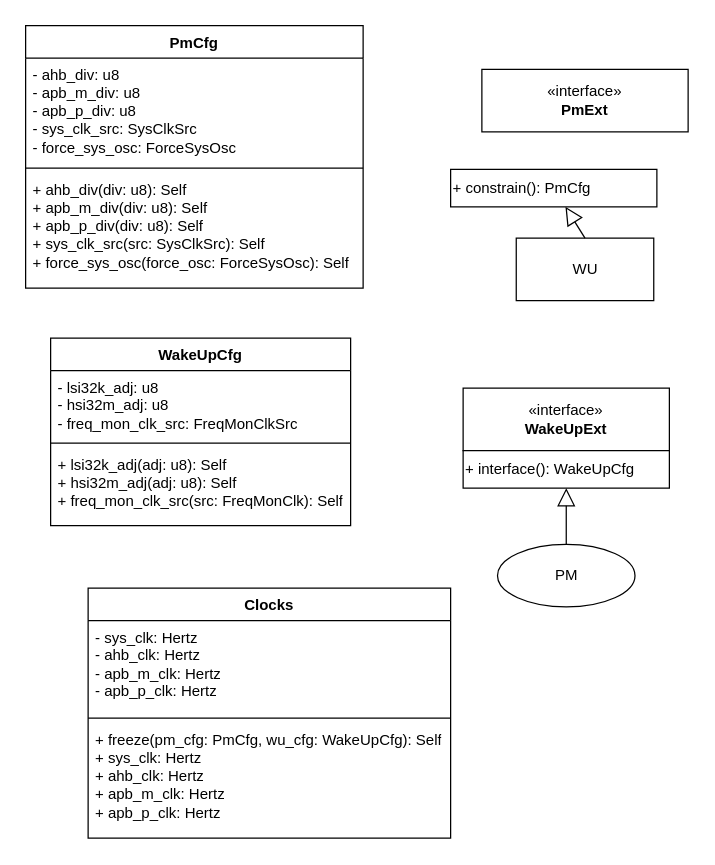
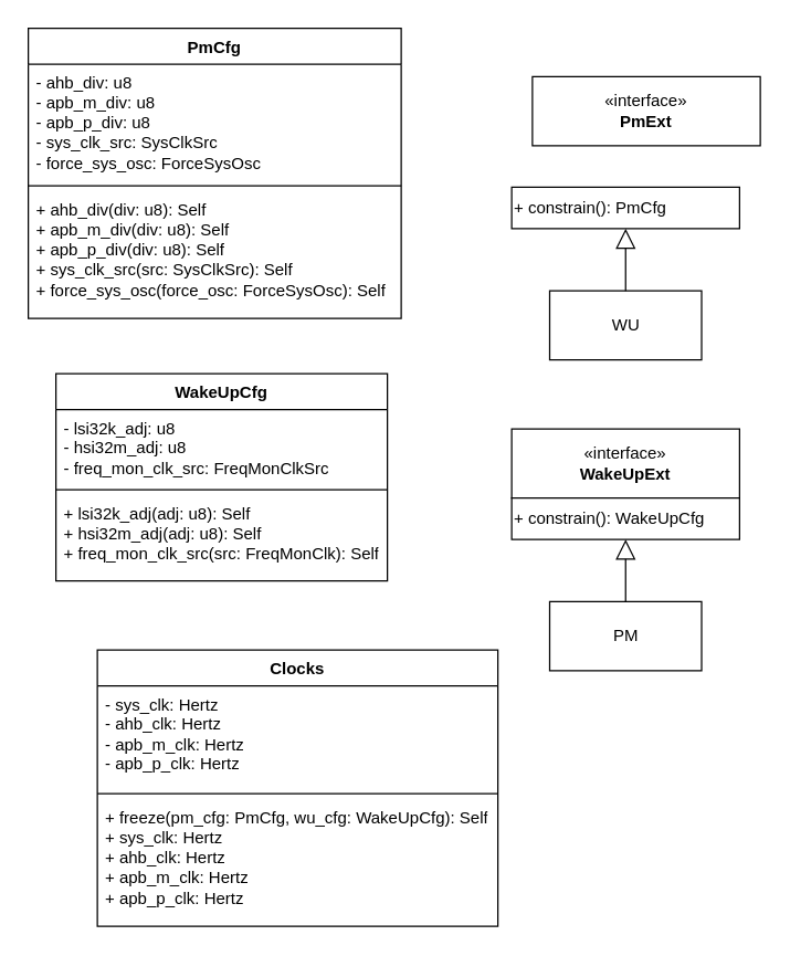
- <mxCell id="7" value="+ constrain(): PmCfg" style="html=1;whiteSpace=wrap;align=left;" parent="1" vertex="1"><mxGeometry x="360" y="135" width="165" height="30" as="geometry" /></mxCell>
+ <mxCell id="7" value="+ constrain(): PmCfg" style="html=1;whiteSpace=wrap;align=left;" parent="1" vertex="1"><mxGeometry x="370" y="135" width="165" height="30" as="geometry" /></mxCell>
- <mxCell id="19" value="WU" style="html=1;whiteSpace=wrap;" parent="1" vertex="1"><mxGeometry x="412.5" y="190" width="110" height="50" as="geometry" /></mxCell>
+ <mxCell id="19" value="WU" style="html=1;whiteSpace=wrap;" parent="1" vertex="1"><mxGeometry x="397.5" y="210" width="110" height="50" as="geometry" /></mxCell>
- <mxCell id="9" value="+ interface(): WakeUpCfg" style="html=1;whiteSpace=wrap;align=left;" parent="1" vertex="1"><mxGeometry x="370" y="360" width="165" height="30" as="geometry" /></mxCell>
+ <mxCell id="9" value="+ constrain(): WakeUpCfg" style="html=1;whiteSpace=wrap;align=left;" parent="1" vertex="1"><mxGeometry x="370" y="360" width="165" height="30" as="geometry" /></mxCell>
- <mxCell id="18" value="PM" style="ellipse;html=1;whiteSpace=wrap;" parent="1" vertex="1"><mxGeometry x="397.5" y="435" width="110" height="50" as="geometry" /></mxCell>
+ <mxCell id="18" value="PM" style="html=1;whiteSpace=wrap;" parent="1" vertex="1"><mxGeometry x="397.5" y="435" width="110" height="50" as="geometry" /></mxCell>
